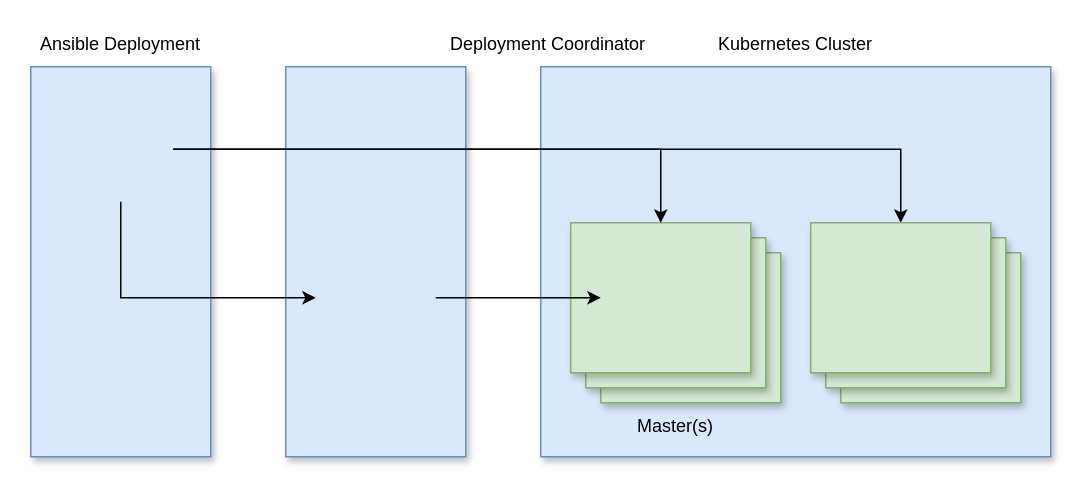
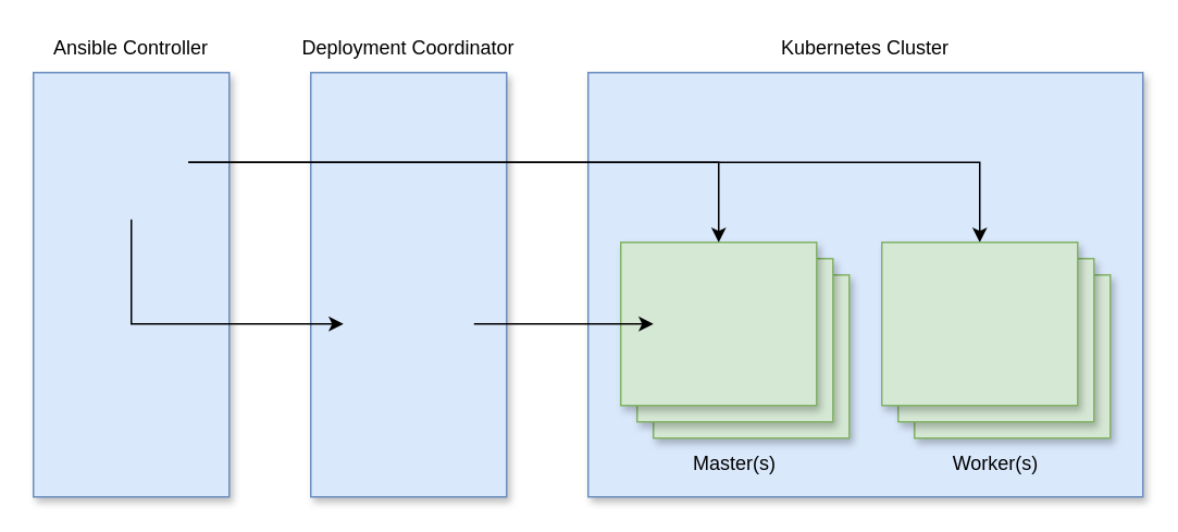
- <mxCell id="22" value="Ansible Deployment&lt;br&gt;" style="text;html=1;strokeColor=none;fillColor=none;align=center;verticalAlign=middle;whiteSpace=wrap;rounded=0;shadow=1;glass=0;comic=0;" vertex="1" parent="1"><mxGeometry x="20" y="20" width="120" height="18" as="geometry" /></mxCell>
+ <mxCell id="22" value="Ansible Controller&lt;br&gt;" style="text;html=1;strokeColor=none;fillColor=none;align=center;verticalAlign=middle;whiteSpace=wrap;rounded=0;shadow=1;glass=0;comic=0;" vertex="1" parent="1"><mxGeometry x="20" y="20" width="120" height="18" as="geometry" /></mxCell>
- <mxCell id="23" value="Deployment Coordinator&lt;br&gt;" style="text;html=1;strokeColor=none;fillColor=none;align=center;verticalAlign=middle;whiteSpace=wrap;rounded=0;shadow=1;glass=0;comic=0;" vertex="1" parent="1"><mxGeometry x="295" y="20" width="140" height="18" as="geometry" /></mxCell>
+ <mxCell id="23" value="Deployment Coordinator&lt;br&gt;" style="text;html=1;strokeColor=none;fillColor=none;align=center;verticalAlign=middle;whiteSpace=wrap;rounded=0;shadow=1;glass=0;comic=0;" vertex="1" parent="1"><mxGeometry x="180" y="20" width="140" height="18" as="geometry" /></mxCell>
+ <mxCell id="21" value="Worker(s)&lt;br&gt;" style="text;html=1;strokeColor=none;fillColor=none;align=center;verticalAlign=middle;whiteSpace=wrap;rounded=0;shadow=1;glass=0;comic=0;" vertex="1" parent="1"><mxGeometry x="580" y="275" width="60" height="18" as="geometry" /></mxCell>
